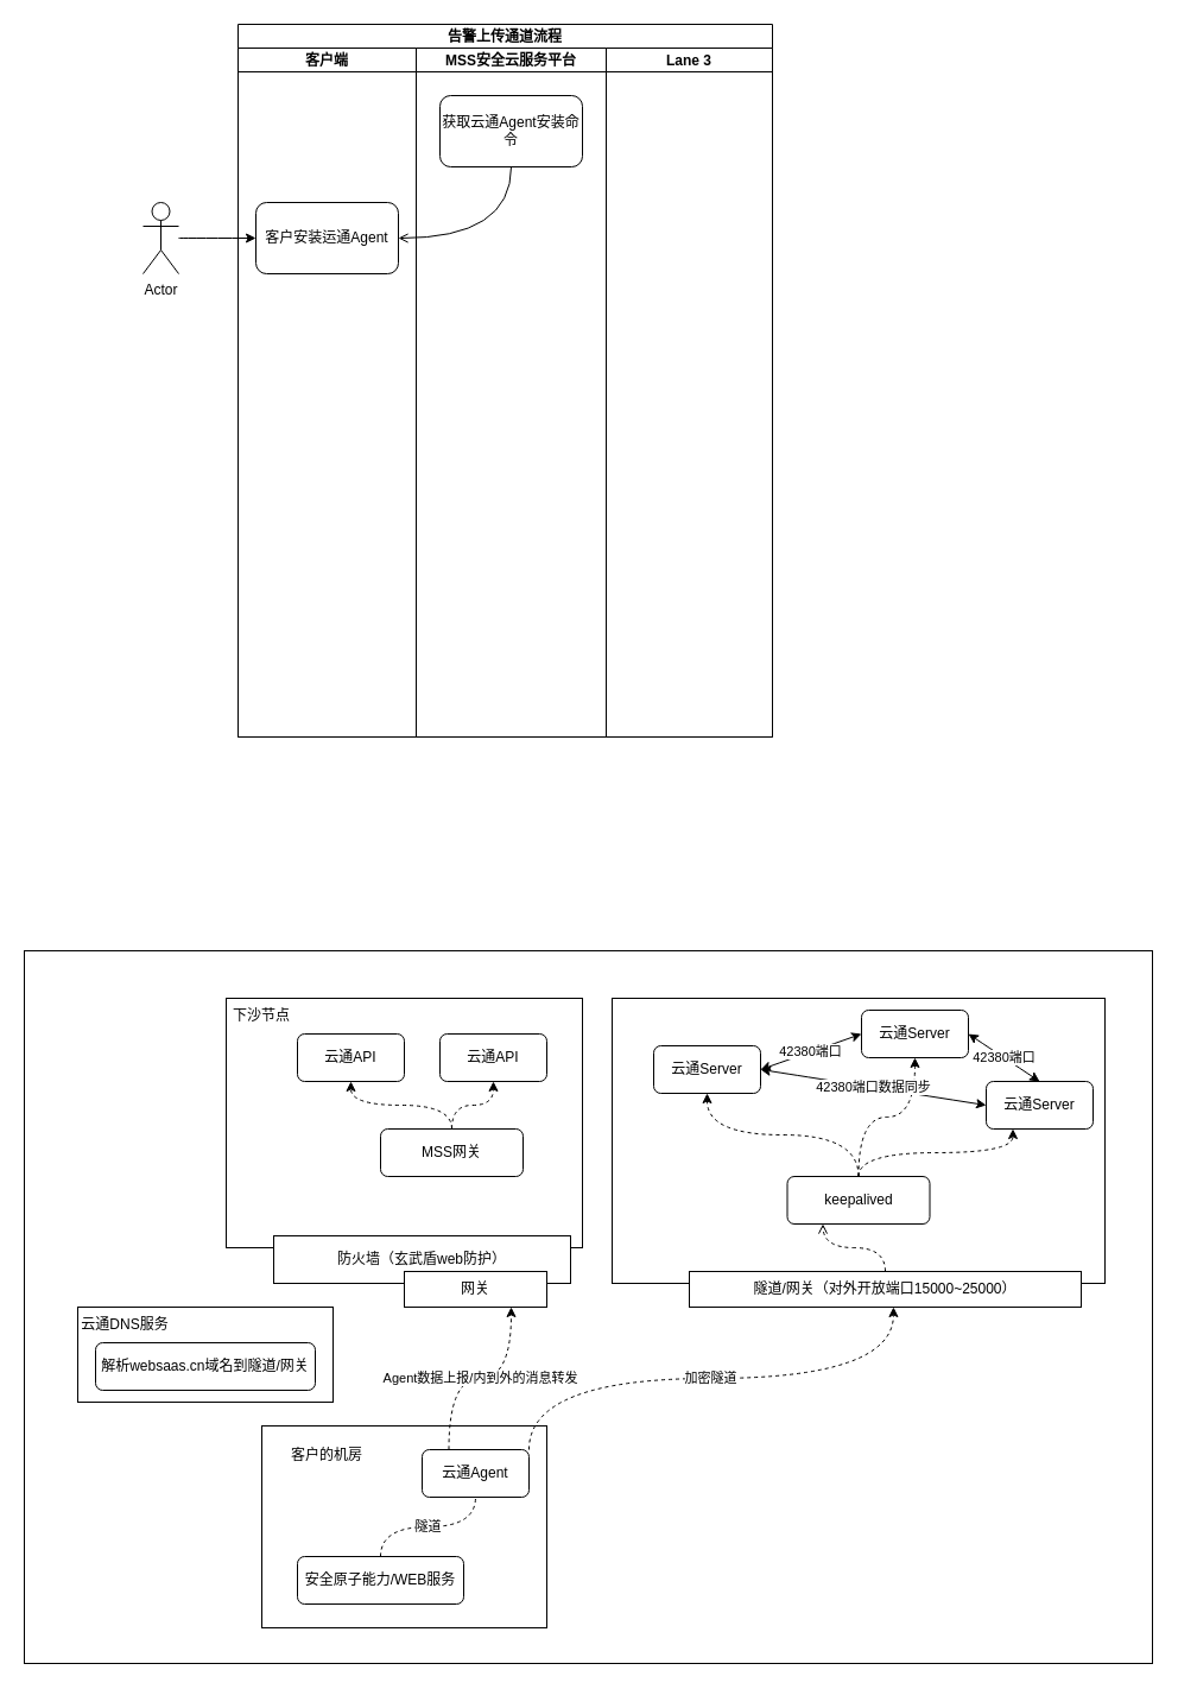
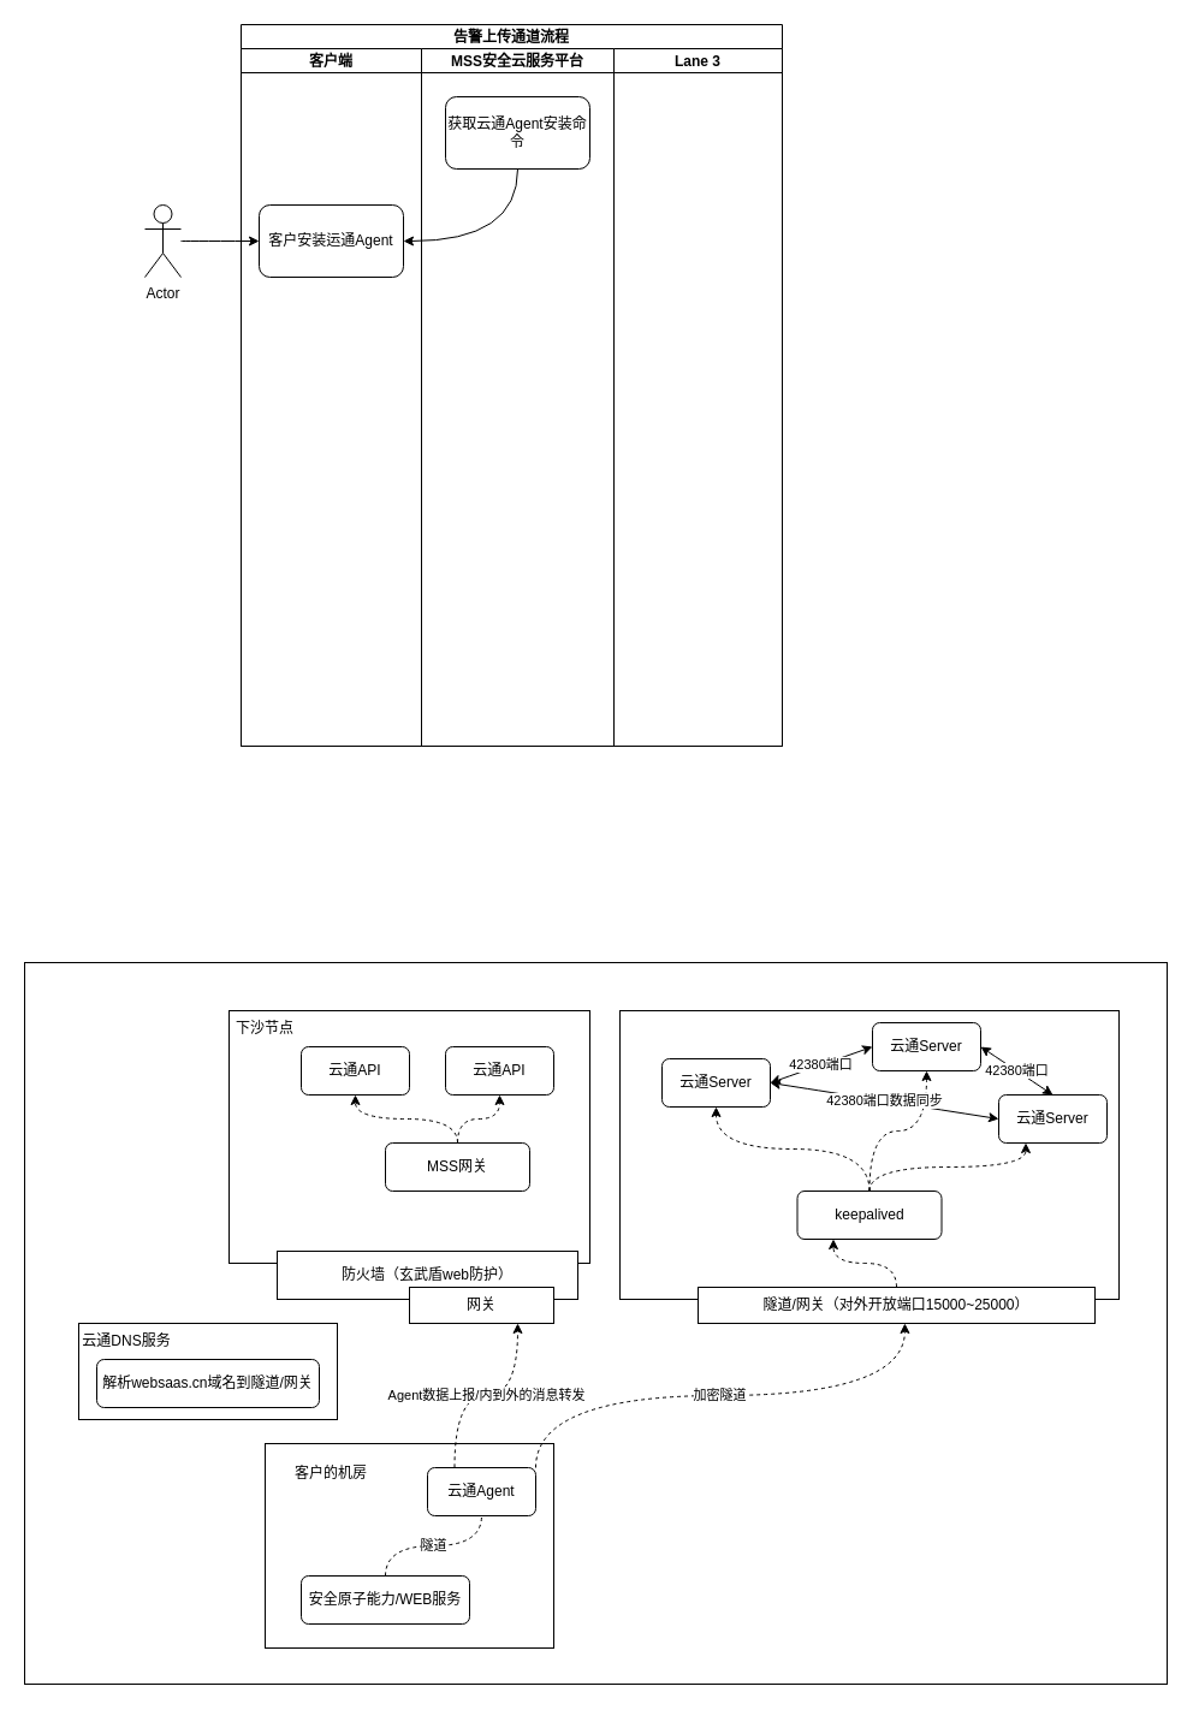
- <mxCell id="12" style="edgeStyle=orthogonalEdgeStyle;curved=1;rounded=0;orthogonalLoop=1;jettySize=auto;html=1;entryX=1;entryY=0.5;entryDx=0;entryDy=0;exitX=0.5;exitY=1;exitDx=0;exitDy=0;endArrow=open;" edge="1" parent="6" source="10" target="8"><mxGeometry relative="1" as="geometry" /></mxCell>
+ <mxCell id="12" style="edgeStyle=orthogonalEdgeStyle;curved=1;rounded=0;orthogonalLoop=1;jettySize=auto;html=1;entryX=1;entryY=0.5;entryDx=0;entryDy=0;exitX=0.5;exitY=1;exitDx=0;exitDy=0;" edge="1" parent="6" source="10" target="8"><mxGeometry relative="1" as="geometry" /></mxCell>
- <mxCell id="42" style="edgeStyle=orthogonalEdgeStyle;curved=1;rounded=0;orthogonalLoop=1;jettySize=auto;html=1;entryX=0.25;entryY=1;entryDx=0;entryDy=0;dashed=1;elbow=vertical;endArrow=open;" edge="1" parent="1" source="43" target="38"><mxGeometry relative="1" as="geometry" /></mxCell>
+ <mxCell id="42" style="edgeStyle=orthogonalEdgeStyle;curved=1;rounded=0;orthogonalLoop=1;jettySize=auto;html=1;entryX=0.25;entryY=1;entryDx=0;entryDy=0;dashed=1;elbow=vertical;" edge="1" parent="1" source="43" target="38"><mxGeometry relative="1" as="geometry" /></mxCell>
